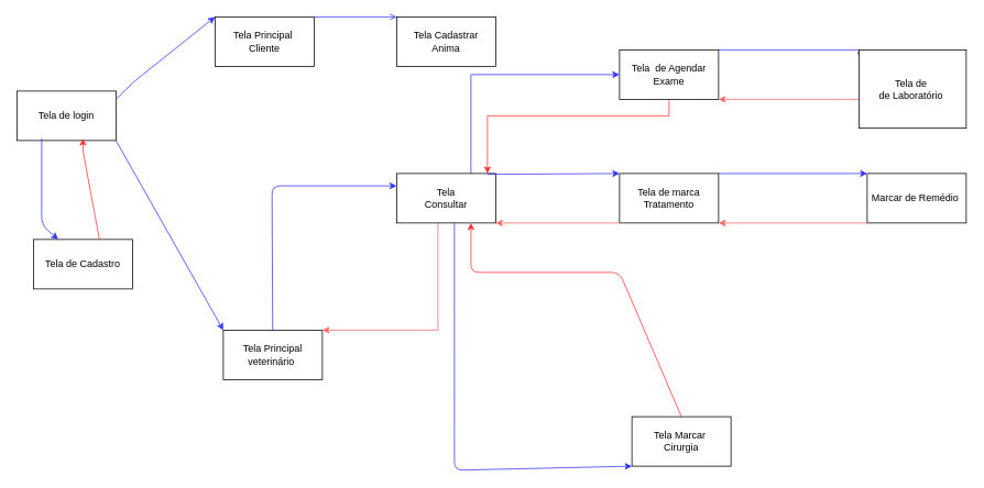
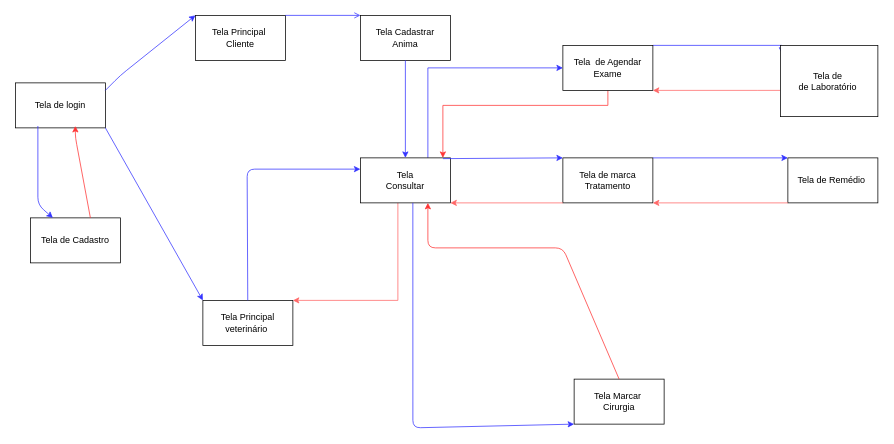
+ <mxCell id="16" value="" style="endArrow=classic;html=1;exitX=0.5;exitY=1;exitDx=0;exitDy=0;entryX=0.5;entryY=0;entryDx=0;entryDy=0;strokeColor=#3333FF;" edge="1" parent="1" source="10" target="13"><mxGeometry width="50" height="50" relative="1" as="geometry"><mxPoint x="540" y="230" as="sourcePoint" /><mxPoint x="590" y="180" as="targetPoint" /></mxGeometry></mxCell>
- <mxCell id="24" value="Marcar de Remédio&amp;nbsp;" style="rounded=0;whiteSpace=wrap;html=1;" vertex="1" parent="1"><mxGeometry x="1050" y="210" width="120" height="60" as="geometry" /></mxCell>
+ <mxCell id="24" value="Tela de Remédio&amp;nbsp;" style="rounded=0;whiteSpace=wrap;html=1;" vertex="1" parent="1"><mxGeometry x="1050" y="210" width="120" height="60" as="geometry" /></mxCell>
